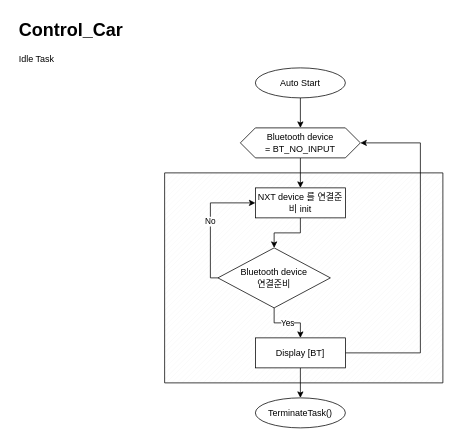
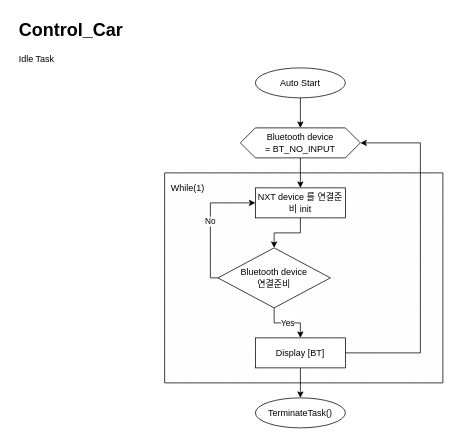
+ <mxCell id="16" value="While(1)" style="text;html=1;strokeColor=none;fillColor=none;align=center;verticalAlign=middle;whiteSpace=wrap;rounded=0;" vertex="1" parent="1"><mxGeometry x="230" y="240" width="40" height="20" as="geometry" /></mxCell>
